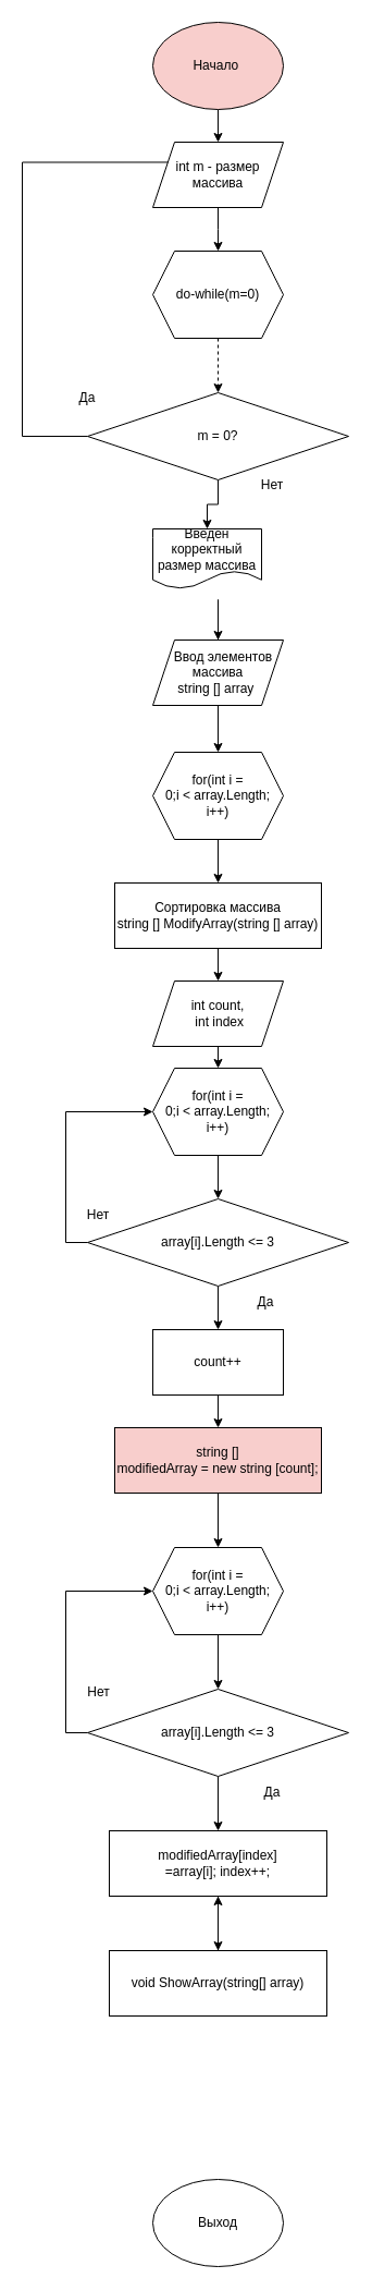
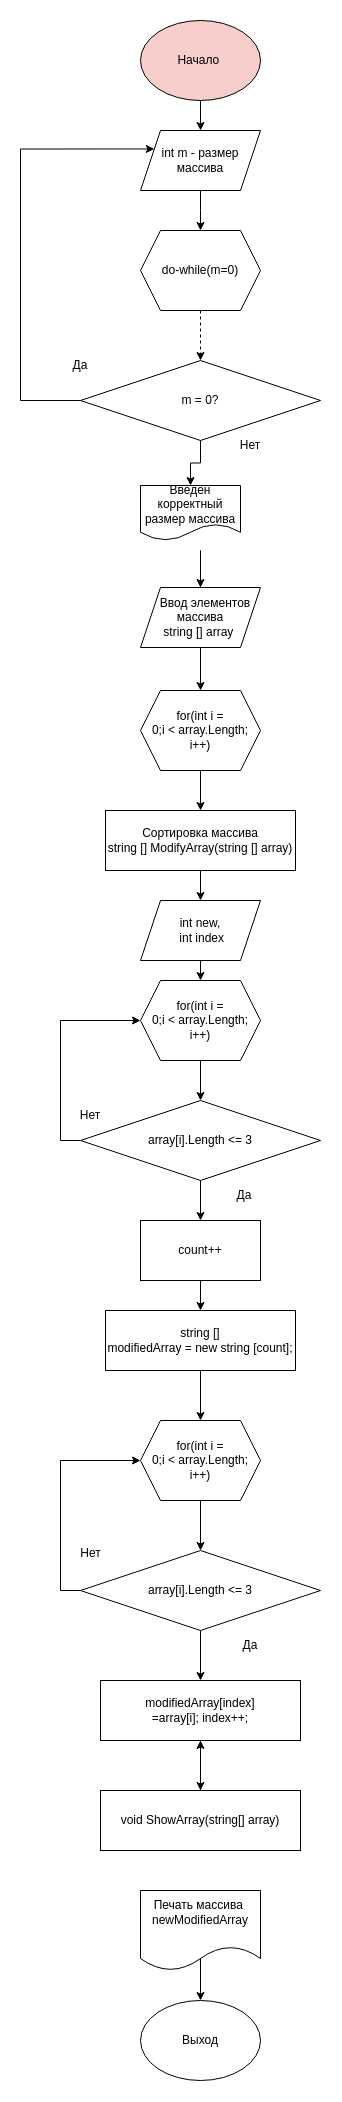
- <mxCell id="6" style="edgeStyle=orthogonalEdgeStyle;rounded=0;orthogonalLoop=1;jettySize=auto;html=1;entryX=0;entryY=0.25;entryDx=0;entryDy=0;exitX=0;exitY=0.5;exitDx=0;exitDy=0;endArrow=none;" parent="1" source="8" target="5" edge="1"><mxGeometry relative="1" as="geometry"><Array as="points"><mxPoint x="20" y="400" /><mxPoint x="20" y="149" /></Array></mxGeometry></mxCell>
+ <mxCell id="6" style="edgeStyle=orthogonalEdgeStyle;rounded=0;orthogonalLoop=1;jettySize=auto;html=1;entryX=0;entryY=0.25;entryDx=0;entryDy=0;exitX=0;exitY=0.5;exitDx=0;exitDy=0;" parent="1" source="8" target="5" edge="1"><mxGeometry relative="1" as="geometry"><Array as="points"><mxPoint x="20" y="400" /><mxPoint x="20" y="149" /></Array></mxGeometry></mxCell>
- <mxCell id="32" value="int count,&lt;br&gt;&amp;nbsp;int index" style="shape=parallelogram;perimeter=parallelogramPerimeter;whiteSpace=wrap;html=1;fixedSize=1;" vertex="1" parent="1"><mxGeometry x="140" y="900" width="120" height="60" as="geometry" /></mxCell>
+ <mxCell id="32" value="int new,&lt;br&gt;&amp;nbsp;int index" style="shape=parallelogram;perimeter=parallelogramPerimeter;whiteSpace=wrap;html=1;fixedSize=1;" vertex="1" parent="1"><mxGeometry x="140" y="900" width="120" height="60" as="geometry" /></mxCell>
- <mxCell id="23" value="&lt;p class=&quot;MsoNormal&quot;&gt;string []&lt;br/&gt;modifiedArray = new string [count];&lt;/p&gt;" style="rounded=0;whiteSpace=wrap;html=1;fillColor=#f8cecc;" parent="1" vertex="1"><mxGeometry x="105" y="1310" width="190" height="60" as="geometry" /></mxCell>
+ <mxCell id="23" value="&lt;p class=&quot;MsoNormal&quot;&gt;string []&lt;br/&gt;modifiedArray = new string [count];&lt;/p&gt;" style="rounded=0;whiteSpace=wrap;html=1;" parent="1" vertex="1"><mxGeometry x="105" y="1310" width="190" height="60" as="geometry" /></mxCell>
+ <mxCell id="46" value="Печать массива&amp;nbsp;&lt;br&gt;newModifiedArray&lt;p class=&quot;MsoNormal&quot;&gt;&lt;span lang=&quot;EN-US&quot;&gt;&lt;/span&gt;&lt;/p&gt;" style="shape=document;whiteSpace=wrap;html=1;boundedLbl=1;" vertex="1" parent="1"><mxGeometry x="140" y="1890" width="120" height="80" as="geometry" /></mxCell>
+ <mxCell id="45" style="edgeStyle=orthogonalEdgeStyle;rounded=0;orthogonalLoop=1;jettySize=auto;html=1;entryX=0.5;entryY=0;entryDx=0;entryDy=0;exitX=0.5;exitY=0.75;exitDx=0;exitDy=0;exitPerimeter=0;" edge="1" parent="1" source="46" target="47"><mxGeometry relative="1" as="geometry"><Array as="points" /></mxGeometry></mxCell>
